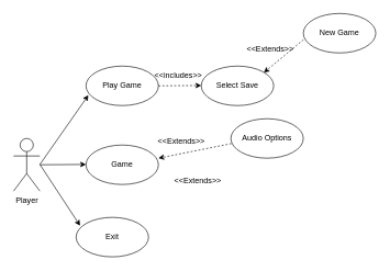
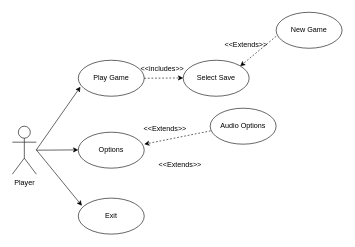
- <mxCell id="4" value="Game" style="ellipse;whiteSpace=wrap;html=1;" vertex="1" parent="1"><mxGeometry x="130" y="220" width="110" height="60" as="geometry" /></mxCell>
+ <mxCell id="4" value="Options" style="ellipse;whiteSpace=wrap;html=1;" vertex="1" parent="1"><mxGeometry x="130" y="220" width="110" height="60" as="geometry" /></mxCell>
- <mxCell id="8" value="Exit" style="ellipse;whiteSpace=wrap;html=1;" vertex="1" parent="1"><mxGeometry x="115" y="330" width="110" height="60" as="geometry" /></mxCell>
+ <mxCell id="8" value="Exit" style="ellipse;whiteSpace=wrap;html=1;" vertex="1" parent="1"><mxGeometry x="130" y="330" width="110" height="60" as="geometry" /></mxCell>
